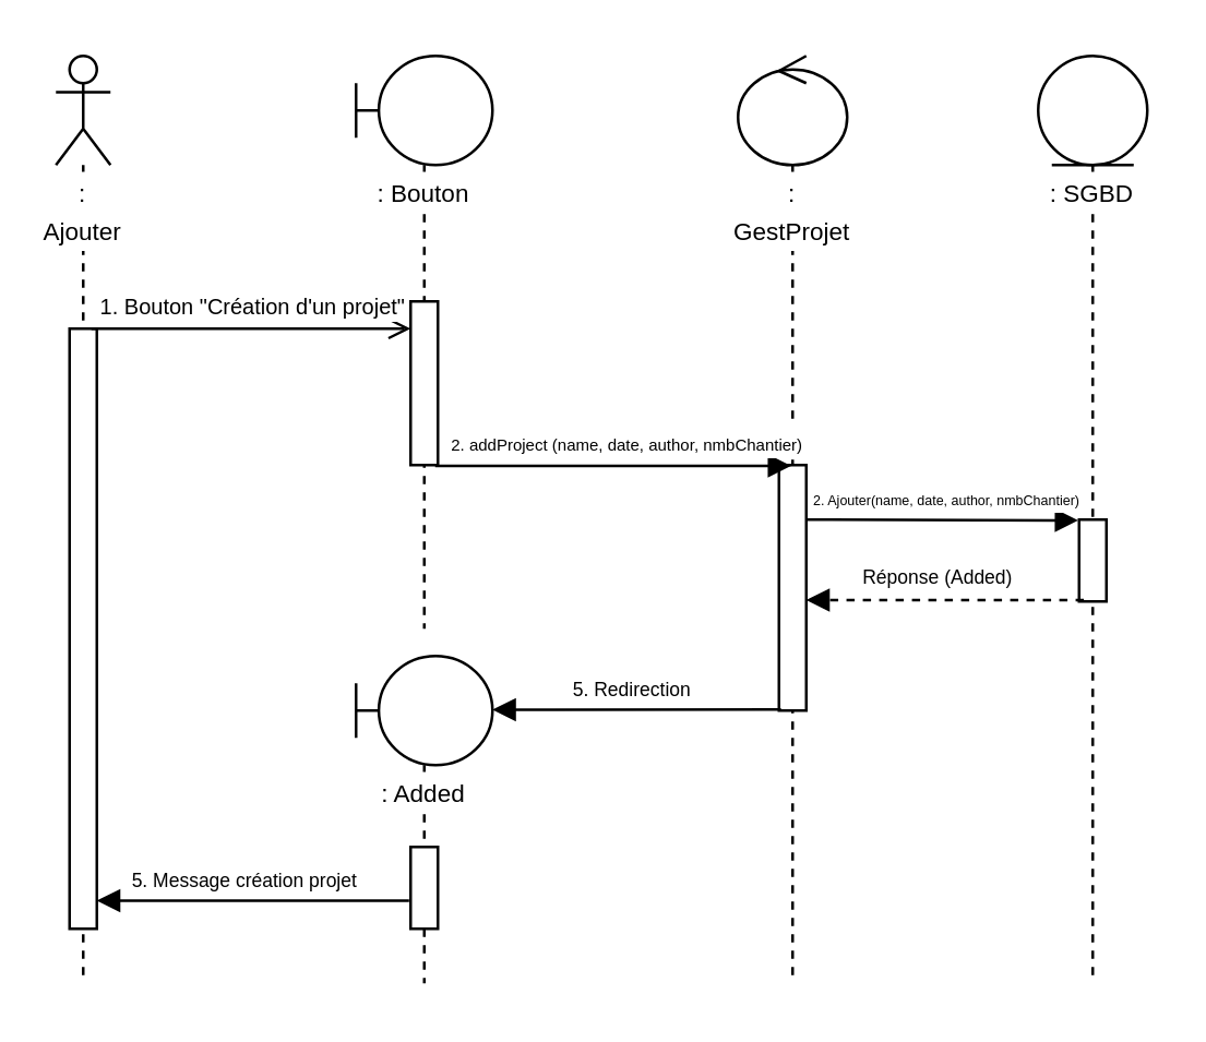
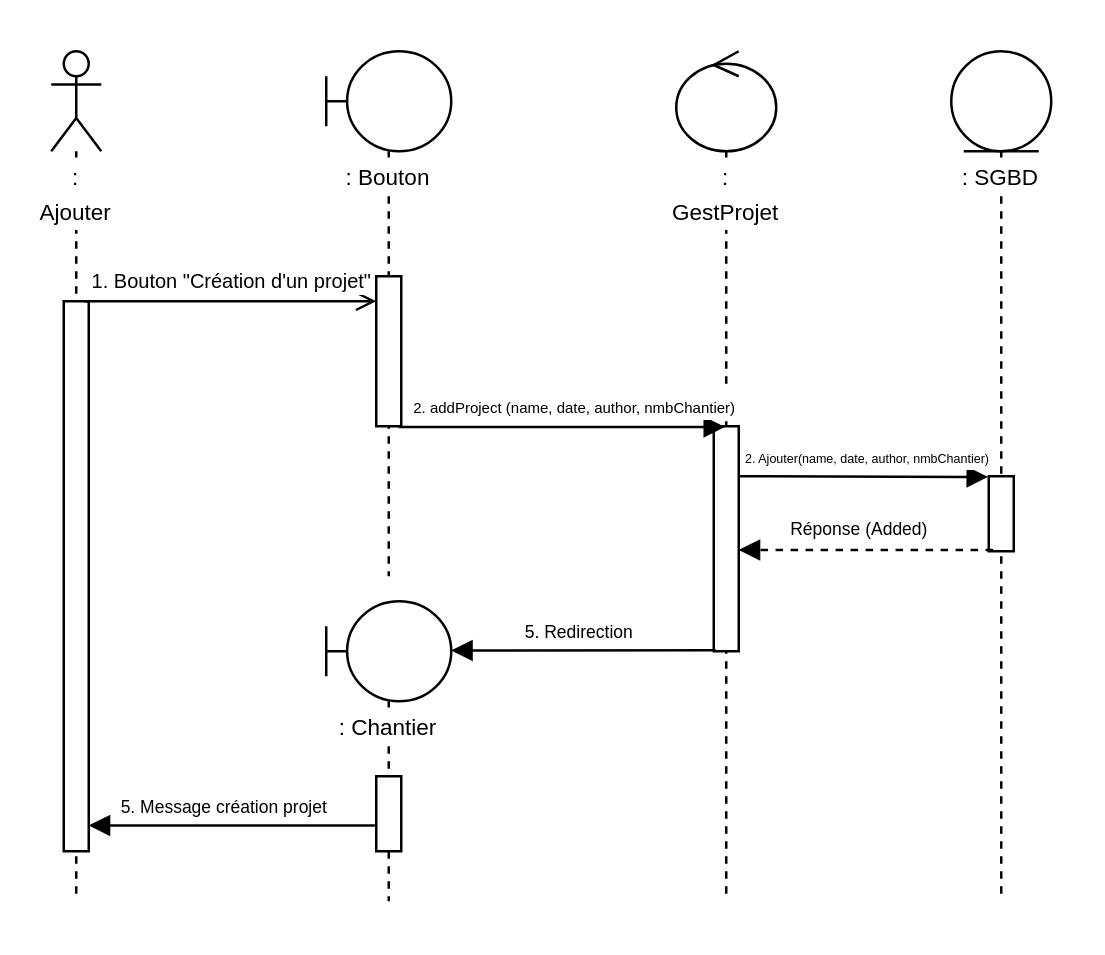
- <mxCell id="14" value="&lt;font style=&quot;font-size: 9px&quot;&gt;: Added&lt;/font&gt;" style="shape=umlLifeline;participant=umlBoundary;perimeter=lifelinePerimeter;whiteSpace=wrap;html=1;container=1;collapsible=0;recursiveResize=0;verticalAlign=top;spacingTop=36;labelBackgroundColor=#ffffff;outlineConnect=0;" vertex="1" parent="1"><mxGeometry x="130" y="240" width="50" height="120" as="geometry" /></mxCell>
+ <mxCell id="14" value="&lt;font style=&quot;font-size: 9px&quot;&gt;: Chantier&lt;/font&gt;" style="shape=umlLifeline;participant=umlBoundary;perimeter=lifelinePerimeter;whiteSpace=wrap;html=1;container=1;collapsible=0;recursiveResize=0;verticalAlign=top;spacingTop=36;labelBackgroundColor=#ffffff;outlineConnect=0;" vertex="1" parent="1"><mxGeometry x="130" y="240" width="50" height="120" as="geometry" /></mxCell>
